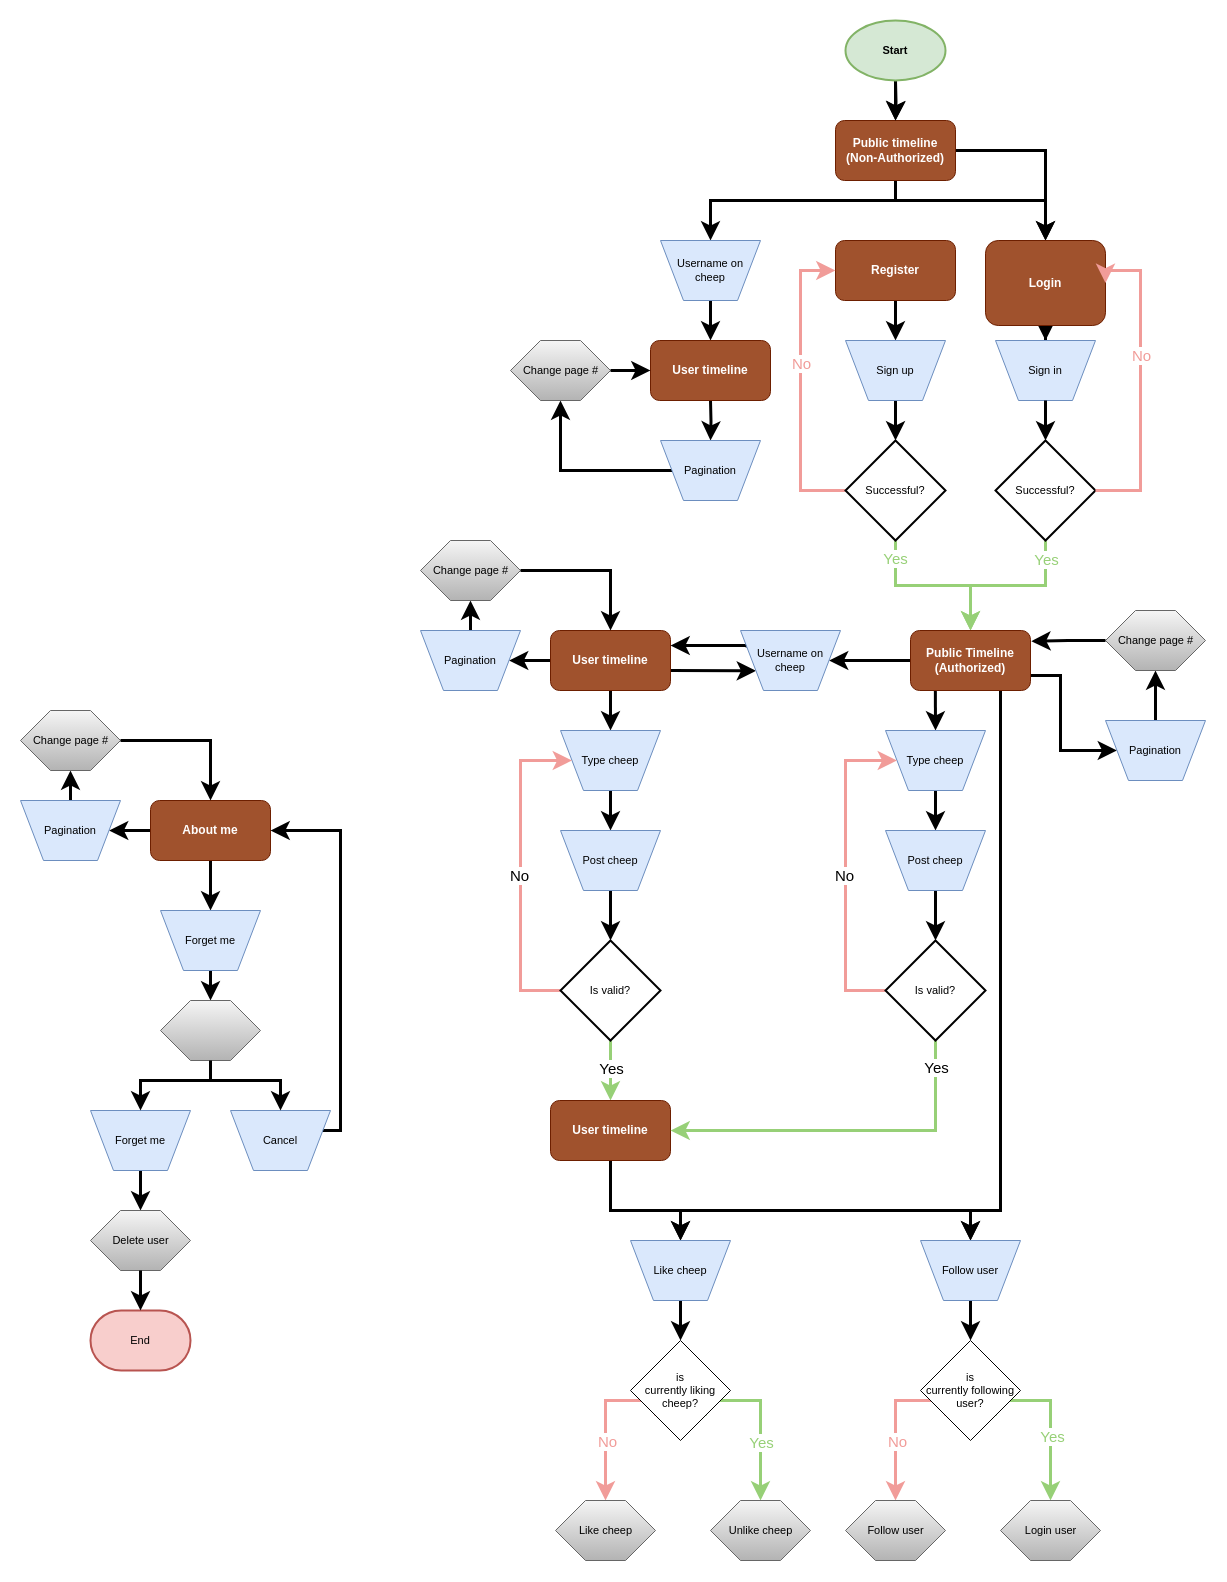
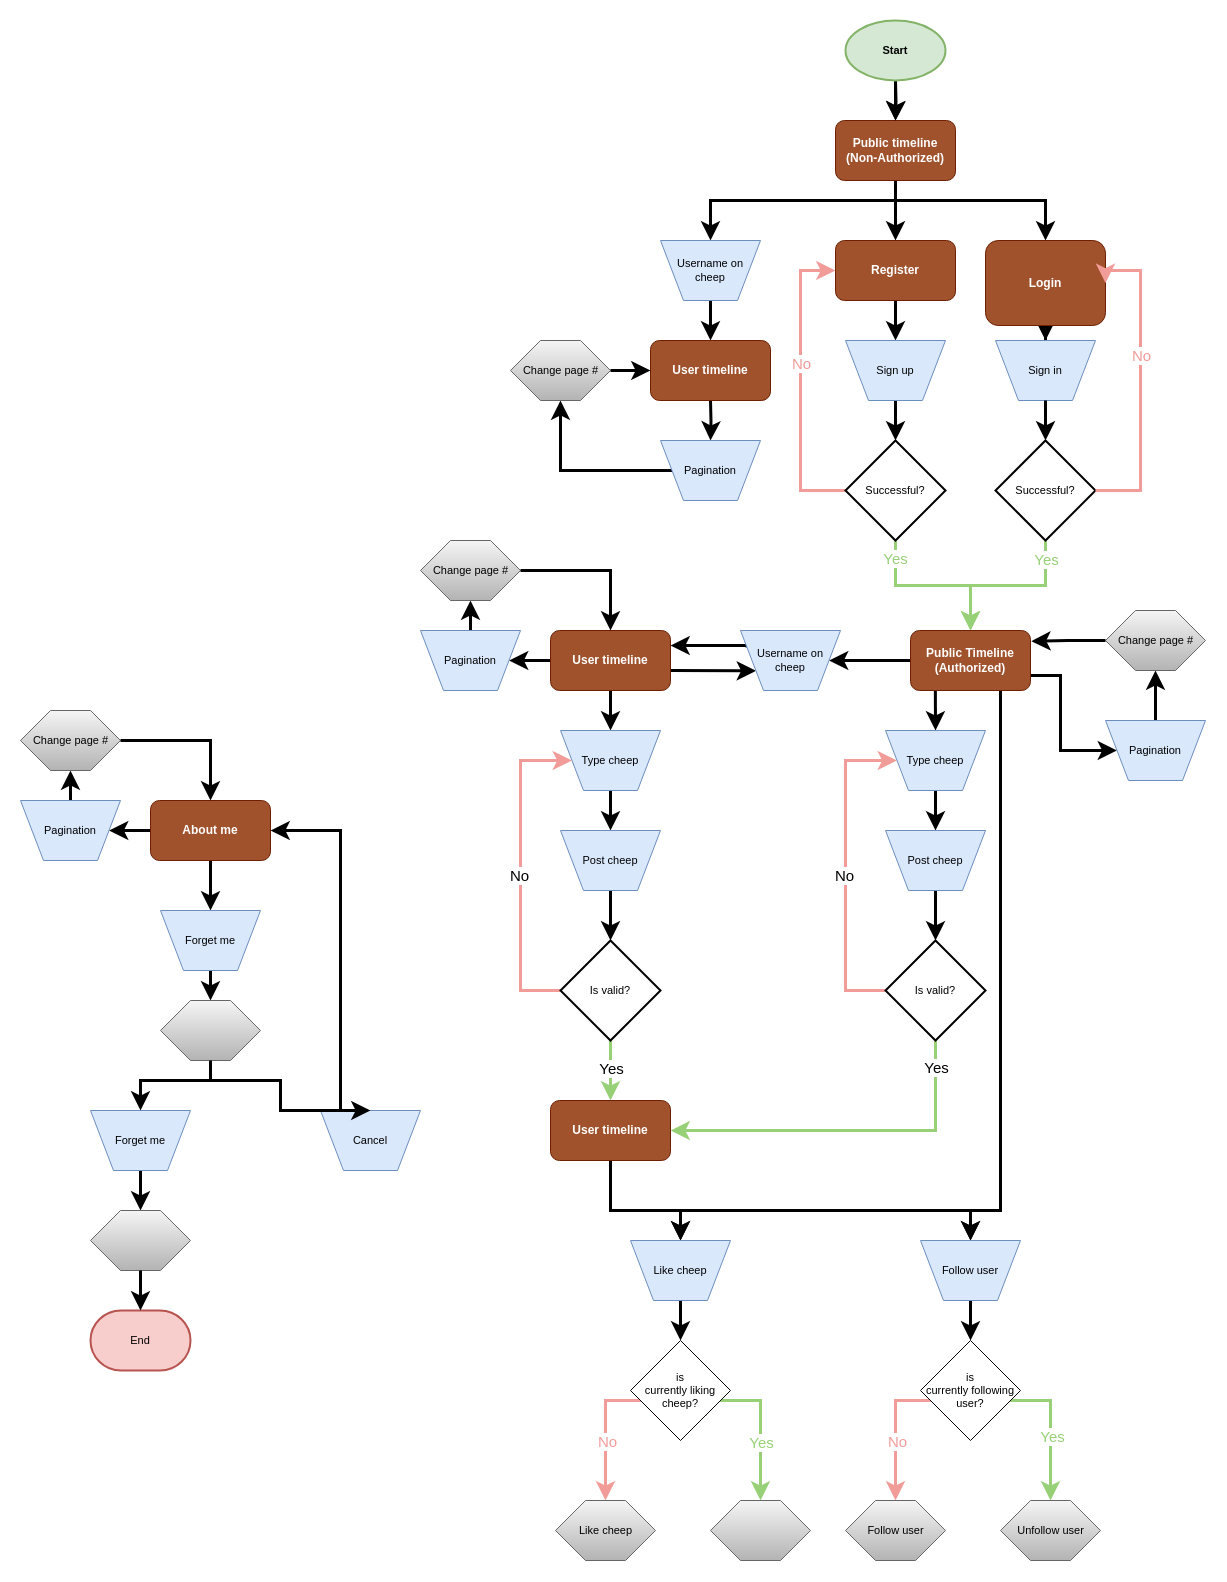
- <mxCell id="2" style="edgeStyle=orthogonalEdgeStyle;rounded=0;orthogonalLoop=1;jettySize=auto;html=1;endSize=10;strokeWidth=3;" edge="1" parent="1" source="5" target="9"><mxGeometry relative="1" as="geometry" /></mxCell>
+ <mxCell id="2" style="edgeStyle=orthogonalEdgeStyle;rounded=0;orthogonalLoop=1;jettySize=auto;html=1;entryX=0.5;entryY=0;entryDx=0;entryDy=0;endSize=10;strokeWidth=3;" edge="1" parent="1" source="5" target="7"><mxGeometry relative="1" as="geometry" /></mxCell>
- <mxCell id="124" value="Cancel" style="verticalLabelPosition=middle;verticalAlign=middle;html=1;shape=trapezoid;perimeter=trapezoidPerimeter;whiteSpace=wrap;size=0.23;arcSize=10;flipV=1;labelPosition=center;align=center;fontFamily=Helvetica;fontSize=11;fillColor=#dae8fc;strokeColor=#6c8ebf;" vertex="1" parent="1"><mxGeometry x="230" y="1110" width="100" height="60" as="geometry" /></mxCell>
+ <mxCell id="124" value="Cancel" style="verticalLabelPosition=middle;verticalAlign=middle;html=1;shape=trapezoid;perimeter=trapezoidPerimeter;whiteSpace=wrap;size=0.23;arcSize=10;flipV=1;labelPosition=center;align=center;fontFamily=Helvetica;fontSize=11;fillColor=#dae8fc;strokeColor=#6c8ebf;" vertex="1" parent="1"><mxGeometry x="320" y="1110" width="100" height="60" as="geometry" /></mxCell>
- <mxCell id="130" value="Delete user" style="text;html=1;align=center;verticalAlign=middle;resizable=0;points=[];autosize=1;strokeColor=none;fillColor=none;fontSize=11;fontFamily=Helvetica;fontColor=default;" vertex="1" parent="128"><mxGeometry x="10" y="15" width="80" height="30" as="geometry" /></mxCell>
- <mxCell id="93" value="Unlike cheep" style="text;html=1;align=center;verticalAlign=middle;resizable=0;points=[];autosize=1;strokeColor=none;fillColor=none;fontSize=11;fontFamily=Helvetica;fontColor=default;" vertex="1" parent="91"><mxGeometry x="5" y="15" width="90" height="30" as="geometry" /></mxCell>
- <mxCell id="104" value="Login user" style="text;html=1;align=center;verticalAlign=middle;resizable=0;points=[];autosize=1;strokeColor=none;fillColor=none;fontSize=11;fontFamily=Helvetica;fontColor=default;" vertex="1" parent="102"><mxGeometry x="5" y="15" width="90" height="30" as="geometry" /></mxCell>
+ <mxCell id="104" value="Unfollow user" style="text;html=1;align=center;verticalAlign=middle;resizable=0;points=[];autosize=1;strokeColor=none;fillColor=none;fontSize=11;fontFamily=Helvetica;fontColor=default;" vertex="1" parent="102"><mxGeometry x="5" y="15" width="90" height="30" as="geometry" /></mxCell>
